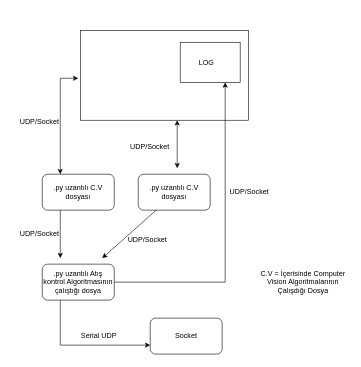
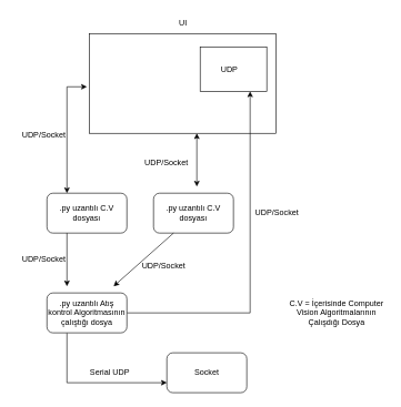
+ <mxCell id="3" value="UI" style="text;html=1;align=center;verticalAlign=middle;resizable=0;points=[];autosize=1;strokeColor=none;fillColor=none;labelBackgroundColor=none;" vertex="1" parent="1"><mxGeometry x="254" y="20" width="40" height="30" as="geometry" /></mxCell>
- <mxCell id="19" value="LOG" style="text;html=1;align=center;verticalAlign=middle;whiteSpace=wrap;rounded=0;labelBackgroundColor=none;" vertex="1" parent="1"><mxGeometry x="314" y="89" width="60" height="30" as="geometry" /></mxCell>
+ <mxCell id="19" value="UDP" style="text;html=1;align=center;verticalAlign=middle;whiteSpace=wrap;rounded=0;labelBackgroundColor=none;" vertex="1" parent="1"><mxGeometry x="314" y="89" width="60" height="30" as="geometry" /></mxCell>
